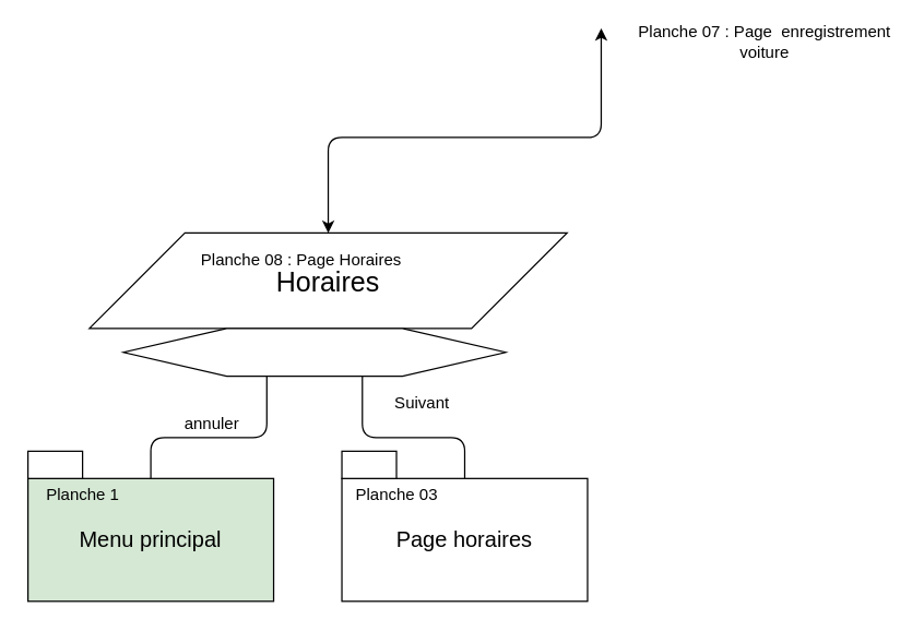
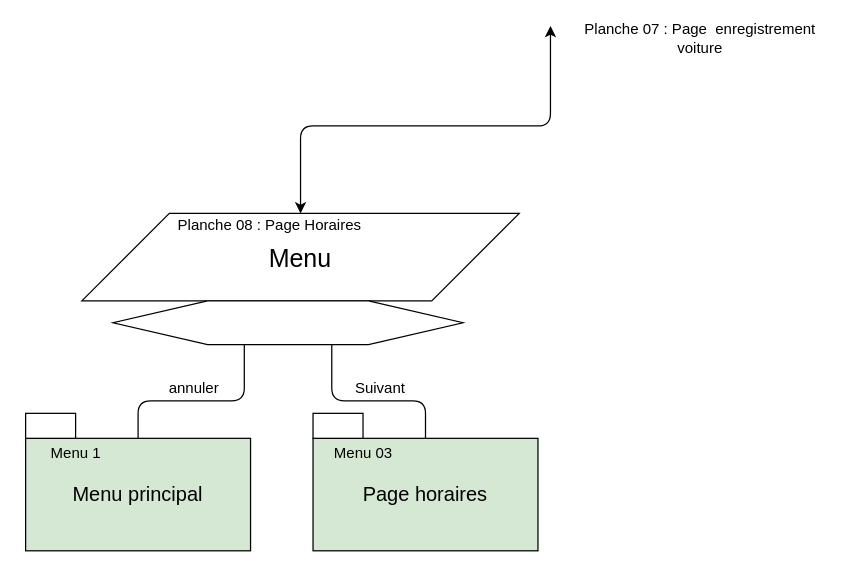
- <mxCell id="5" value="Planche 08 : Page Horaires" style="text;html=1;strokeColor=none;fillColor=none;align=center;verticalAlign=middle;whiteSpace=wrap;rounded=0;" vertex="1" parent="1"><mxGeometry x="105" y="180" width="231" height="20" as="geometry" /></mxCell>
+ <mxCell id="5" value="Planche 08 : Page Horaires" style="text;html=1;strokeColor=none;fillColor=none;align=center;verticalAlign=middle;whiteSpace=wrap;rounded=0;" vertex="1" parent="1"><mxGeometry x="100" y="170" width="231" height="20" as="geometry" /></mxCell>
- <mxCell id="2" value="&lt;font style=&quot;font-size: 20px&quot;&gt;Horaires&lt;/font&gt;" style="shape=parallelogram;perimeter=parallelogramPerimeter;whiteSpace=wrap;html=1;" vertex="1" parent="1"><mxGeometry x="65" y="170" width="350" height="70" as="geometry" /></mxCell>
+ <mxCell id="2" value="&lt;font style=&quot;font-size: 20px&quot;&gt;Menu&lt;/font&gt;" style="shape=parallelogram;perimeter=parallelogramPerimeter;whiteSpace=wrap;html=1;" vertex="1" parent="1"><mxGeometry x="65" y="170" width="350" height="70" as="geometry" /></mxCell>
- <mxCell id="17" value="Suivant" style="text;html=1;strokeColor=none;fillColor=none;align=center;verticalAlign=middle;whiteSpace=wrap;rounded=0;" vertex="1" parent="1"><mxGeometry x="274" y="285" width="70" height="20" as="geometry" /></mxCell>
+ <mxCell id="17" value="Suivant" style="text;html=1;strokeColor=none;fillColor=none;align=center;verticalAlign=middle;whiteSpace=wrap;rounded=0;" vertex="1" parent="1"><mxGeometry x="269" y="300" width="70" height="20" as="geometry" /></mxCell>
- <mxCell id="12" value="&lt;font style=&quot;font-size: 12px&quot;&gt;Planche 1&lt;/font&gt;" style="text;html=1;resizable=0;autosize=1;align=center;verticalAlign=middle;points=[];fillColor=none;strokeColor=none;rounded=0;fontSize=16;" vertex="1" parent="9"><mxGeometry x="5" y="15" width="70" height="30" as="geometry" /></mxCell>
+ <mxCell id="12" value="&lt;font style=&quot;font-size: 12px&quot;&gt;Menu 1&lt;/font&gt;" style="text;html=1;resizable=0;autosize=1;align=center;verticalAlign=middle;points=[];fillColor=none;strokeColor=none;rounded=0;fontSize=16;" vertex="1" parent="9"><mxGeometry x="5" y="15" width="70" height="30" as="geometry" /></mxCell>
- <mxCell id="16" value="&lt;font style=&quot;font-size: 12px&quot;&gt;Planche 03&lt;/font&gt;" style="text;html=1;resizable=0;autosize=1;align=center;verticalAlign=middle;points=[];fillColor=none;strokeColor=none;rounded=0;fontSize=16;" vertex="1" parent="13"><mxGeometry y="15" width="80" height="30" as="geometry" /></mxCell>
+ <mxCell id="16" value="&lt;font style=&quot;font-size: 12px&quot;&gt;Menu 03&lt;/font&gt;" style="text;html=1;resizable=0;autosize=1;align=center;verticalAlign=middle;points=[];fillColor=none;strokeColor=none;rounded=0;fontSize=16;" vertex="1" parent="13"><mxGeometry y="15" width="80" height="30" as="geometry" /></mxCell>
- <mxCell id="14" value="&lt;div&gt;Page horaires&lt;/div&gt;" style="rounded=0;whiteSpace=wrap;html=1;fontSize=16;" vertex="1" parent="13"><mxGeometry y="20" width="180" height="90" as="geometry" /></mxCell>
+ <mxCell id="14" value="&lt;div&gt;Page horaires&lt;/div&gt;" style="rounded=0;whiteSpace=wrap;html=1;fontSize=16;fillColor=#d5e8d4;" vertex="1" parent="13"><mxGeometry y="20" width="180" height="90" as="geometry" /></mxCell>
